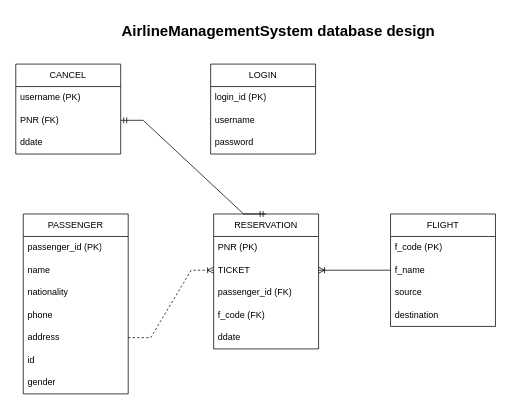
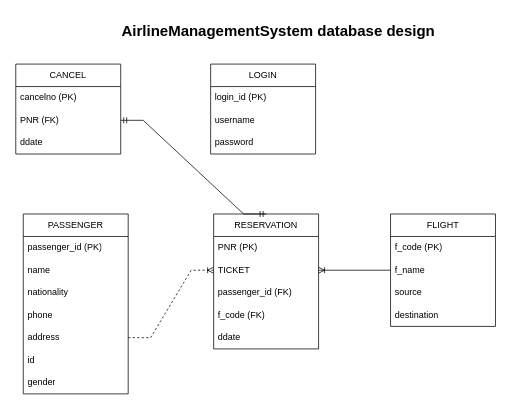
- <mxCell id="26" value="username (PK)" style="text;strokeColor=none;fillColor=none;align=left;verticalAlign=middle;spacingLeft=4;spacingRight=4;overflow=hidden;points=[[0,0.5],[1,0.5]];portConstraint=eastwest;rotatable=0;whiteSpace=wrap;html=1;" vertex="1" parent="25"><mxGeometry y="30" width="140" height="30" as="geometry" /></mxCell>
+ <mxCell id="26" value="cancelno (PK)" style="text;strokeColor=none;fillColor=none;align=left;verticalAlign=middle;spacingLeft=4;spacingRight=4;overflow=hidden;points=[[0,0.5],[1,0.5]];portConstraint=eastwest;rotatable=0;whiteSpace=wrap;html=1;" vertex="1" parent="25"><mxGeometry y="30" width="140" height="30" as="geometry" /></mxCell>
